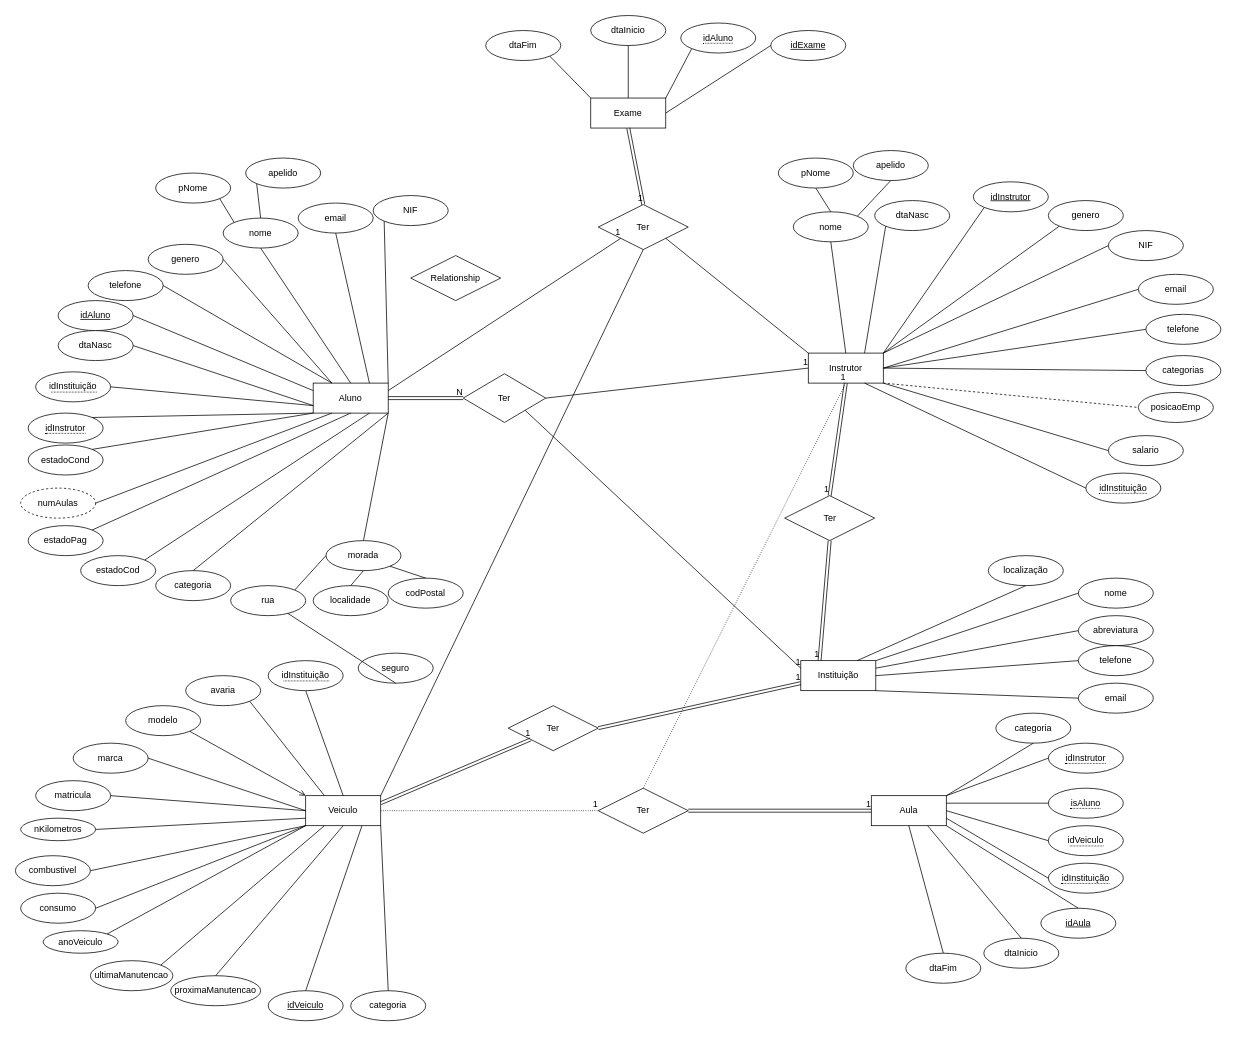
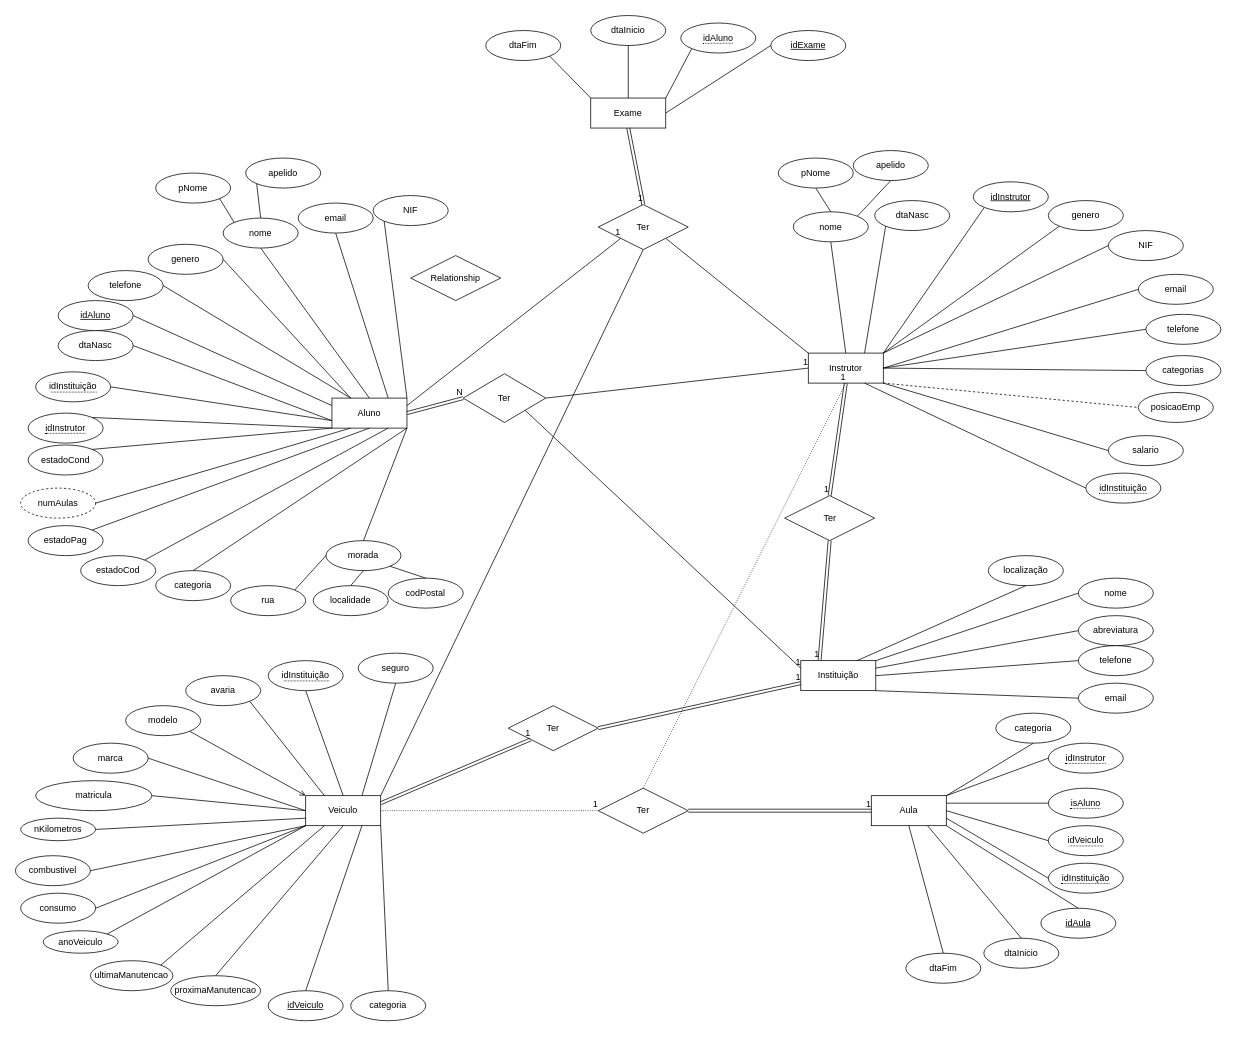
- <mxCell id="3" value="Aluno" style="whiteSpace=wrap;html=1;align=center;" parent="1" vertex="1"><mxGeometry x="417" y="510" width="100" height="40" as="geometry" /></mxCell>
+ <mxCell id="3" value="Aluno" style="whiteSpace=wrap;html=1;align=center;" parent="1" vertex="1"><mxGeometry x="442" y="530" width="100" height="40" as="geometry" /></mxCell>
- <mxCell id="95" value="" style="endArrow=none;html=1;rounded=0;exitX=0.5;exitY=1;exitDx=0;exitDy=0;" edge="1" parent="1" source="86" target="30"><mxGeometry relative="1" as="geometry"><mxPoint x="527" y="948" as="sourcePoint" /><mxPoint x="767" y="1010" as="targetPoint" /></mxGeometry></mxCell>
+ <mxCell id="95" value="" style="endArrow=none;html=1;rounded=0;exitX=0.5;exitY=1;exitDx=0;exitDy=0;entryX=0.75;entryY=0;entryDx=0;entryDy=0;" edge="1" parent="1" source="86" target="5"><mxGeometry relative="1" as="geometry"><mxPoint x="527" y="948" as="sourcePoint" /><mxPoint x="767" y="1010" as="targetPoint" /></mxGeometry></mxCell>
- <mxCell id="76" value="matricula" style="ellipse;whiteSpace=wrap;html=1;align=center;" parent="1" vertex="1"><mxGeometry x="47" y="1040" width="100" height="40" as="geometry" /></mxCell>
+ <mxCell id="76" value="matricula" style="ellipse;whiteSpace=wrap;html=1;align=center;" parent="1" vertex="1"><mxGeometry x="47" y="1040" width="155" height="40" as="geometry" /></mxCell>
